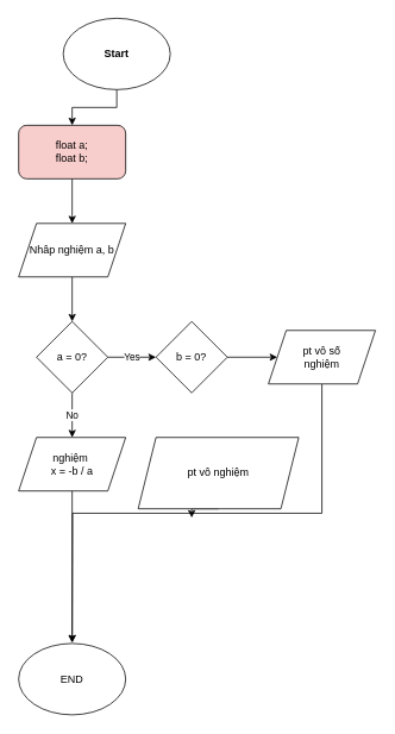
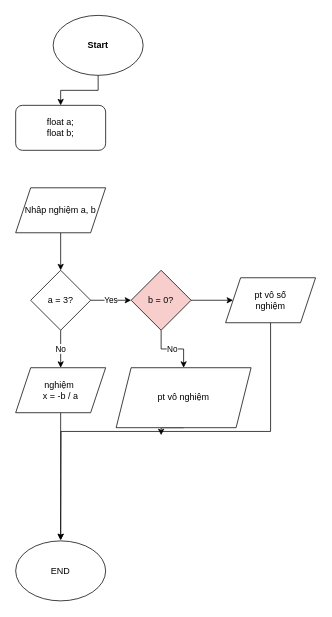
- <mxCell id="5" value="float a;&lt;div&gt;float b;&lt;/div&gt;" style="rounded=1;whiteSpace=wrap;html=1;fillColor=#f8cecc;" vertex="1" parent="1"><mxGeometry x="20" y="140" width="120" height="60" as="geometry" /></mxCell>
+ <mxCell id="5" value="float a;&lt;div&gt;float b;&lt;/div&gt;" style="rounded=1;whiteSpace=wrap;html=1;" vertex="1" parent="1"><mxGeometry x="20" y="140" width="120" height="60" as="geometry" /></mxCell>
- <mxCell id="4" style="edgeStyle=orthogonalEdgeStyle;rounded=0;orthogonalLoop=1;jettySize=auto;html=1;exitX=0.5;exitY=1;exitDx=0;exitDy=0;entryX=0.5;entryY=0;entryDx=0;entryDy=0;" edge="1" parent="1" source="5" target="7"><mxGeometry relative="1" as="geometry" /></mxCell>
- <mxCell id="10" value="a = 0?" style="rhombus;whiteSpace=wrap;html=1;" vertex="1" parent="1"><mxGeometry x="40" y="360" width="80" height="80" as="geometry" /></mxCell>
+ <mxCell id="10" value="a = 3?" style="rhombus;whiteSpace=wrap;html=1;" vertex="1" parent="1"><mxGeometry x="40" y="360" width="80" height="80" as="geometry" /></mxCell>
- <mxCell id="13" value="b = 0?" style="rhombus;whiteSpace=wrap;html=1;" vertex="1" parent="1"><mxGeometry x="174" y="360" width="80" height="80" as="geometry" /></mxCell>
+ <mxCell id="13" value="b = 0?" style="rhombus;whiteSpace=wrap;html=1;fillColor=#f8cecc;" vertex="1" parent="1"><mxGeometry x="174" y="360" width="80" height="80" as="geometry" /></mxCell>
+ <mxCell id="12" value="No" style="edgeStyle=orthogonalEdgeStyle;rounded=0;orthogonalLoop=1;jettySize=auto;html=1;exitX=0.5;exitY=1;exitDx=0;exitDy=0;entryX=0.5;entryY=0;entryDx=0;entryDy=0;" edge="1" parent="1" source="13" target="19"><mxGeometry relative="1" as="geometry" /></mxCell>
